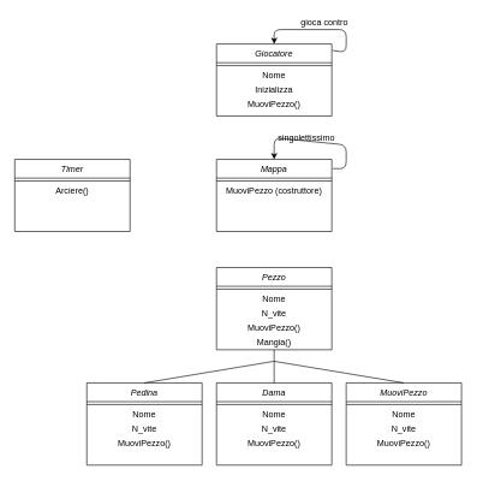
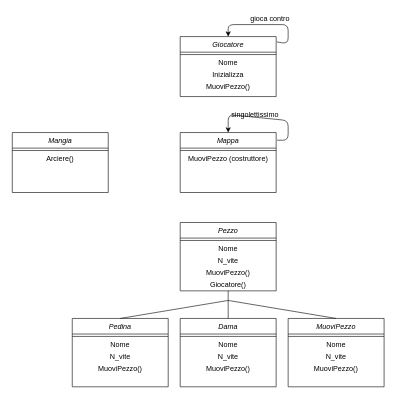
- <mxCell id="36" value="Timer" style="swimlane;fontStyle=2;align=center;verticalAlign=top;childLayout=stackLayout;horizontal=1;startSize=26;horizontalStack=0;resizeParent=1;resizeLast=0;collapsible=1;marginBottom=0;rounded=0;shadow=0;strokeWidth=1;" vertex="1" parent="1"><mxGeometry x="20" y="220" width="160" height="100" as="geometry"><mxRectangle x="230" y="140" width="160" height="26" as="alternateBounds" /></mxGeometry></mxCell>
+ <mxCell id="36" value="Mangia" style="swimlane;fontStyle=2;align=center;verticalAlign=top;childLayout=stackLayout;horizontal=1;startSize=26;horizontalStack=0;resizeParent=1;resizeLast=0;collapsible=1;marginBottom=0;rounded=0;shadow=0;strokeWidth=1;" vertex="1" parent="1"><mxGeometry x="20" y="220" width="160" height="100" as="geometry"><mxRectangle x="230" y="140" width="160" height="26" as="alternateBounds" /></mxGeometry></mxCell>
- <mxCell id="12" value="Mangia()" style="text;html=1;strokeColor=none;fillColor=none;align=center;verticalAlign=middle;whiteSpace=wrap;rounded=0;" vertex="1" parent="7"><mxGeometry y="94" width="160" height="20" as="geometry" /></mxCell>
+ <mxCell id="12" value="Giocatore()" style="text;html=1;strokeColor=none;fillColor=none;align=center;verticalAlign=middle;whiteSpace=wrap;rounded=0;" vertex="1" parent="7"><mxGeometry y="94" width="160" height="20" as="geometry" /></mxCell>
